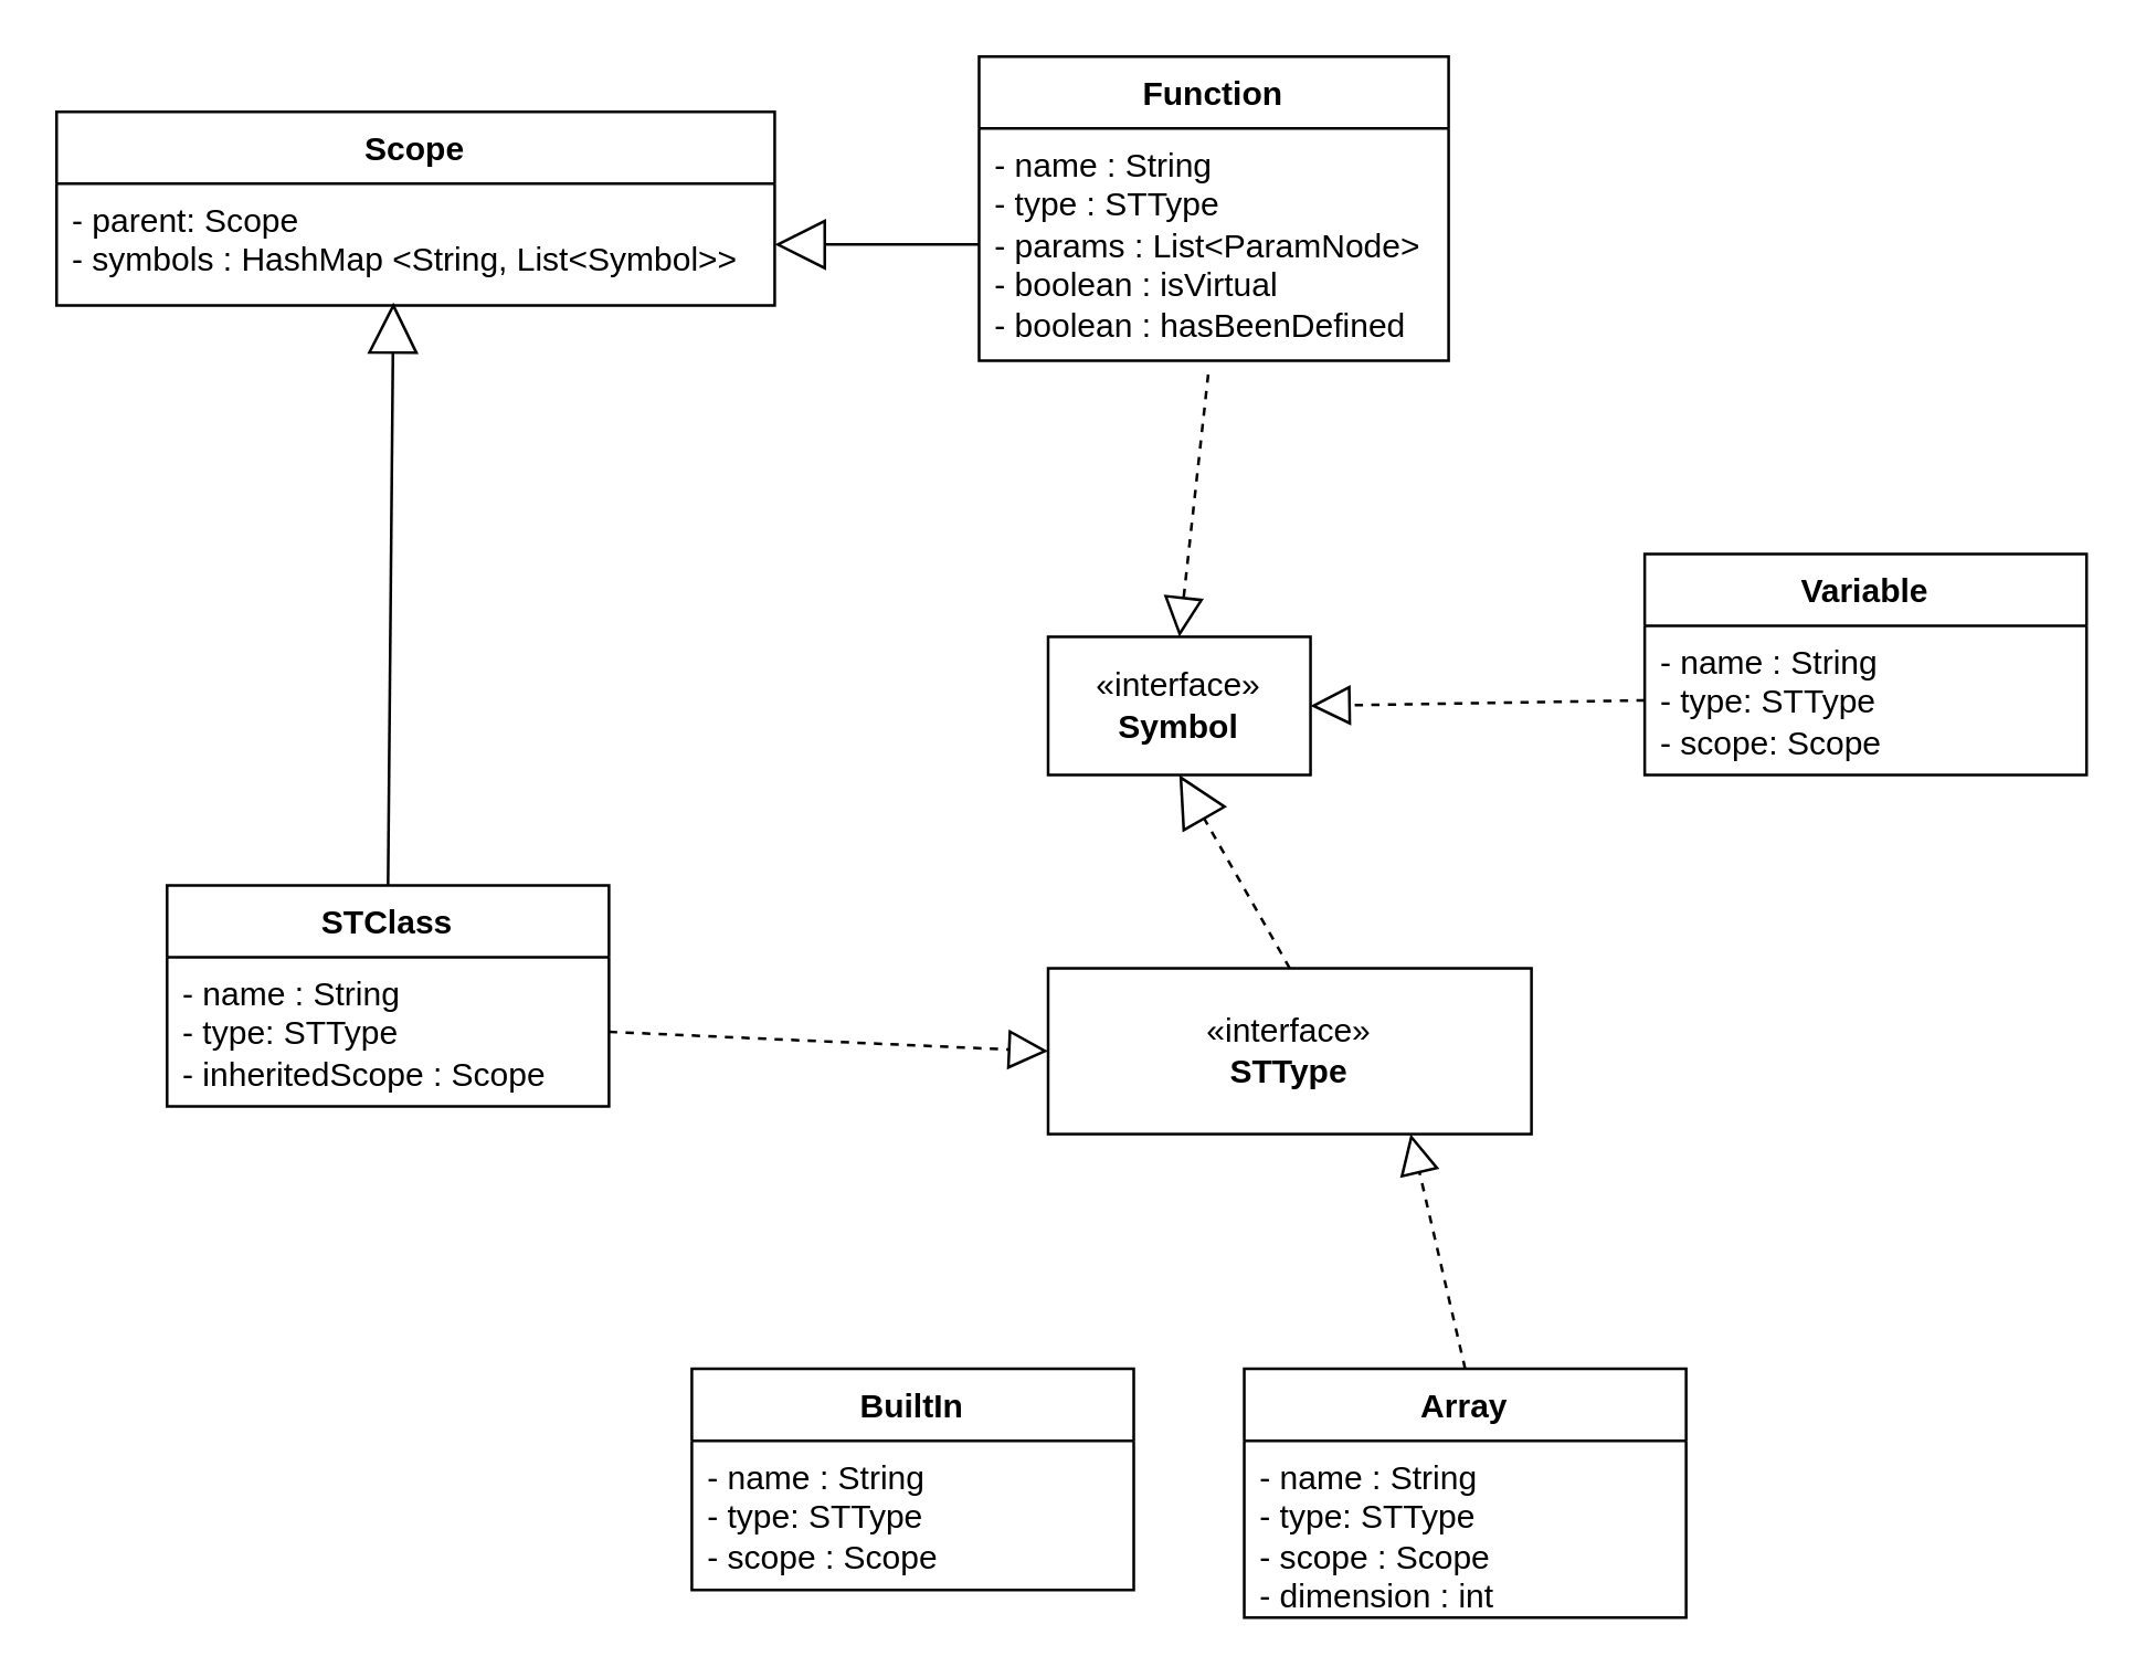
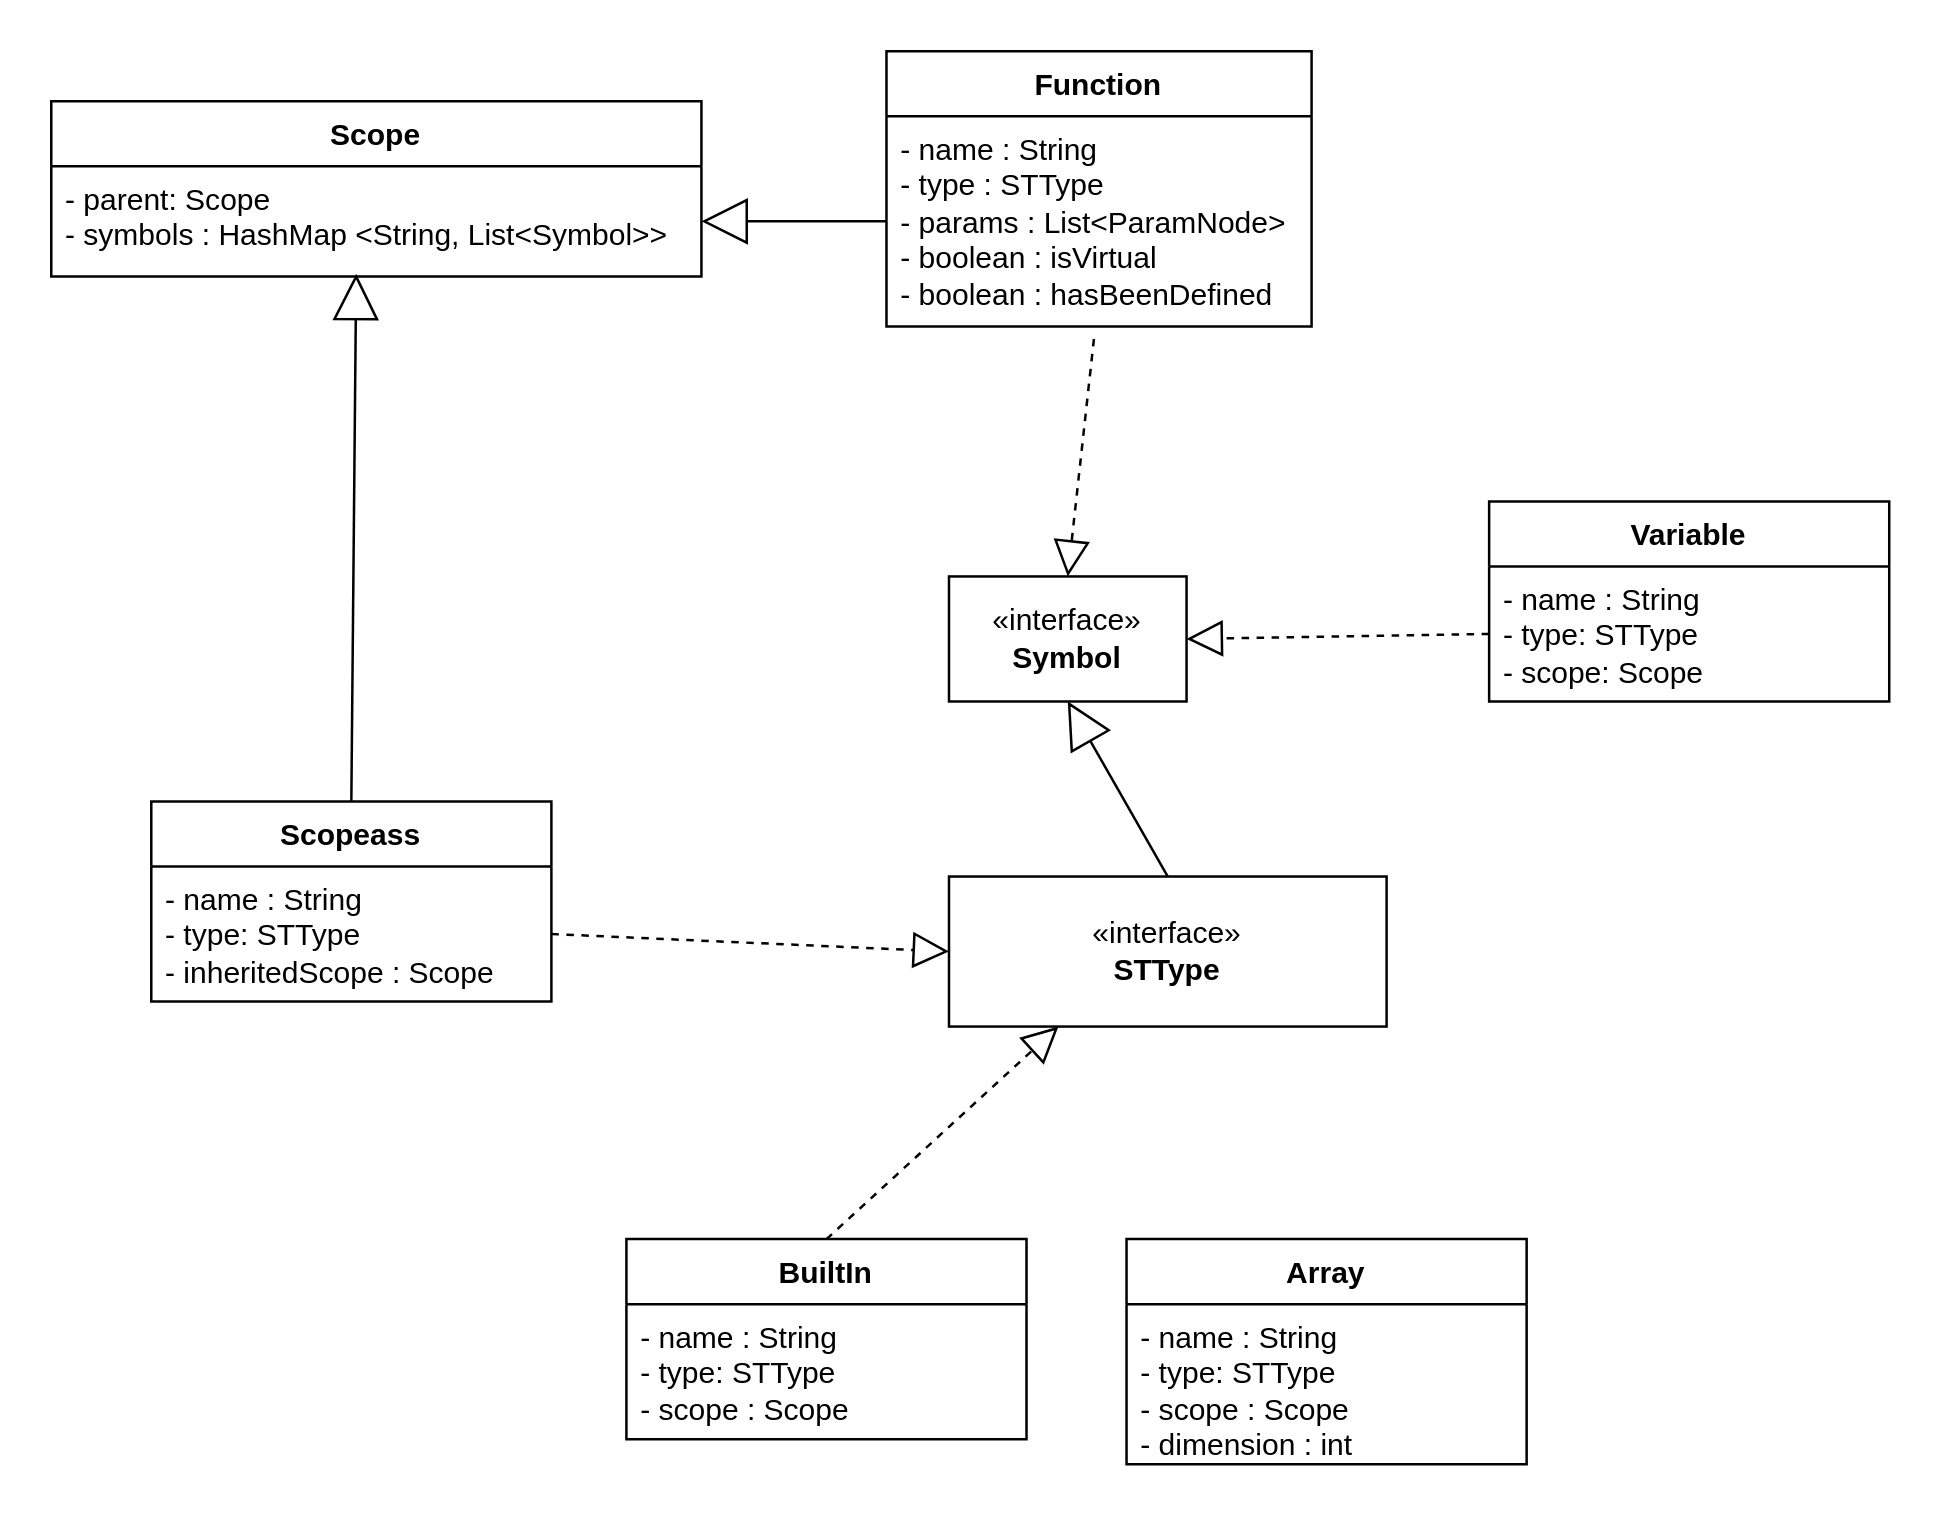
- <mxCell id="18" value="" style="endArrow=block;endSize=16;endFill=0;html=1;rounded=0;exitX=0.5;exitY=0;exitDx=0;exitDy=0;entryX=0.5;entryY=1;entryDx=0;entryDy=0;dashed=1;" edge="1" parent="1" source="2" target="15"><mxGeometry x="0.333" y="-41" width="160" relative="1" as="geometry"><mxPoint x="355" y="330" as="sourcePoint" /><mxPoint x="515" y="330" as="targetPoint" /><mxPoint as="offset" /></mxGeometry></mxCell>
+ <mxCell id="18" value="" style="endArrow=block;endSize=16;endFill=0;html=1;rounded=0;exitX=0.5;exitY=0;exitDx=0;exitDy=0;entryX=0.5;entryY=1;entryDx=0;entryDy=0;" edge="1" parent="1" source="2" target="15"><mxGeometry x="0.333" y="-41" width="160" relative="1" as="geometry"><mxPoint x="355" y="330" as="sourcePoint" /><mxPoint x="515" y="330" as="targetPoint" /><mxPoint as="offset" /></mxGeometry></mxCell>
- <mxCell id="7" value="STCl&lt;span style=&quot;background-color: initial;&quot;&gt;ass&lt;/span&gt;" style="swimlane;fontStyle=1;align=center;verticalAlign=top;childLayout=stackLayout;horizontal=1;startSize=26;horizontalStack=0;resizeParent=1;resizeParentMax=0;resizeLast=0;collapsible=1;marginBottom=0;whiteSpace=wrap;html=1;" vertex="1" parent="1"><mxGeometry x="60" y="320" width="160" height="80" as="geometry" /></mxCell>
+ <mxCell id="7" value="Scope&lt;span style=&quot;background-color: initial;&quot;&gt;ass&lt;/span&gt;" style="swimlane;fontStyle=1;align=center;verticalAlign=top;childLayout=stackLayout;horizontal=1;startSize=26;horizontalStack=0;resizeParent=1;resizeParentMax=0;resizeLast=0;collapsible=1;marginBottom=0;whiteSpace=wrap;html=1;" vertex="1" parent="1"><mxGeometry x="60" y="320" width="160" height="80" as="geometry" /></mxCell>
+ <mxCell id="9" value="" style="endArrow=block;dashed=1;endFill=0;endSize=12;html=1;rounded=0;exitX=0.5;exitY=0;exitDx=0;exitDy=0;entryX=0.25;entryY=1;entryDx=0;entryDy=0;" edge="1" parent="1" source="5" target="2"><mxGeometry width="160" relative="1" as="geometry"><mxPoint x="325" y="420" as="sourcePoint" /><mxPoint x="485" y="420" as="targetPoint" /></mxGeometry></mxCell>
- <mxCell id="10" value="" style="endArrow=block;dashed=1;endFill=0;endSize=12;html=1;rounded=0;exitX=0.5;exitY=0;exitDx=0;exitDy=0;entryX=0.75;entryY=1;entryDx=0;entryDy=0;" edge="1" parent="1" source="3" target="2"><mxGeometry width="160" relative="1" as="geometry"><mxPoint x="340" y="505" as="sourcePoint" /><mxPoint x="417" y="410" as="targetPoint" /></mxGeometry></mxCell>
